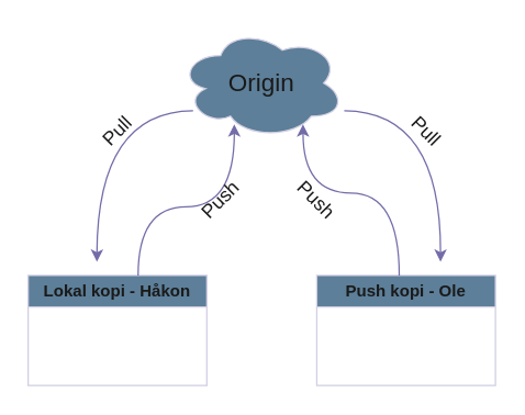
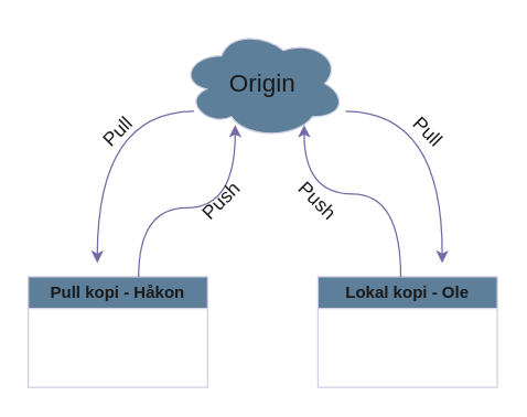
- <mxCell id="3" value="&lt;div&gt;Lokal kopi - Håkon&lt;br&gt;&lt;/div&gt;" style="swimlane;whiteSpace=wrap;html=1;labelBackgroundColor=none;fillColor=#5D7F99;strokeColor=#D0CEE2;fontColor=#1A1A1A;" vertex="1" parent="1"><mxGeometry x="20" y="200" width="130" height="80" as="geometry" /></mxCell>
+ <mxCell id="3" value="&lt;div&gt;Pull kopi - Håkon&lt;br&gt;&lt;/div&gt;" style="swimlane;whiteSpace=wrap;html=1;labelBackgroundColor=none;fillColor=#5D7F99;strokeColor=#D0CEE2;fontColor=#1A1A1A;" vertex="1" parent="1"><mxGeometry x="20" y="200" width="130" height="80" as="geometry" /></mxCell>
- <mxCell id="4" value="&lt;div&gt;Push kopi - Ole&lt;/div&gt;" style="swimlane;whiteSpace=wrap;html=1;labelBackgroundColor=none;fillColor=#5D7F99;strokeColor=#D0CEE2;fontColor=#1A1A1A;" vertex="1" parent="1"><mxGeometry x="230" y="200" width="130" height="80" as="geometry" /></mxCell>
+ <mxCell id="4" value="&lt;div&gt;Lokal kopi - Ole&lt;/div&gt;" style="swimlane;whiteSpace=wrap;html=1;labelBackgroundColor=none;fillColor=#5D7F99;strokeColor=#D0CEE2;fontColor=#1A1A1A;" vertex="1" parent="1"><mxGeometry x="230" y="200" width="130" height="80" as="geometry" /></mxCell>
